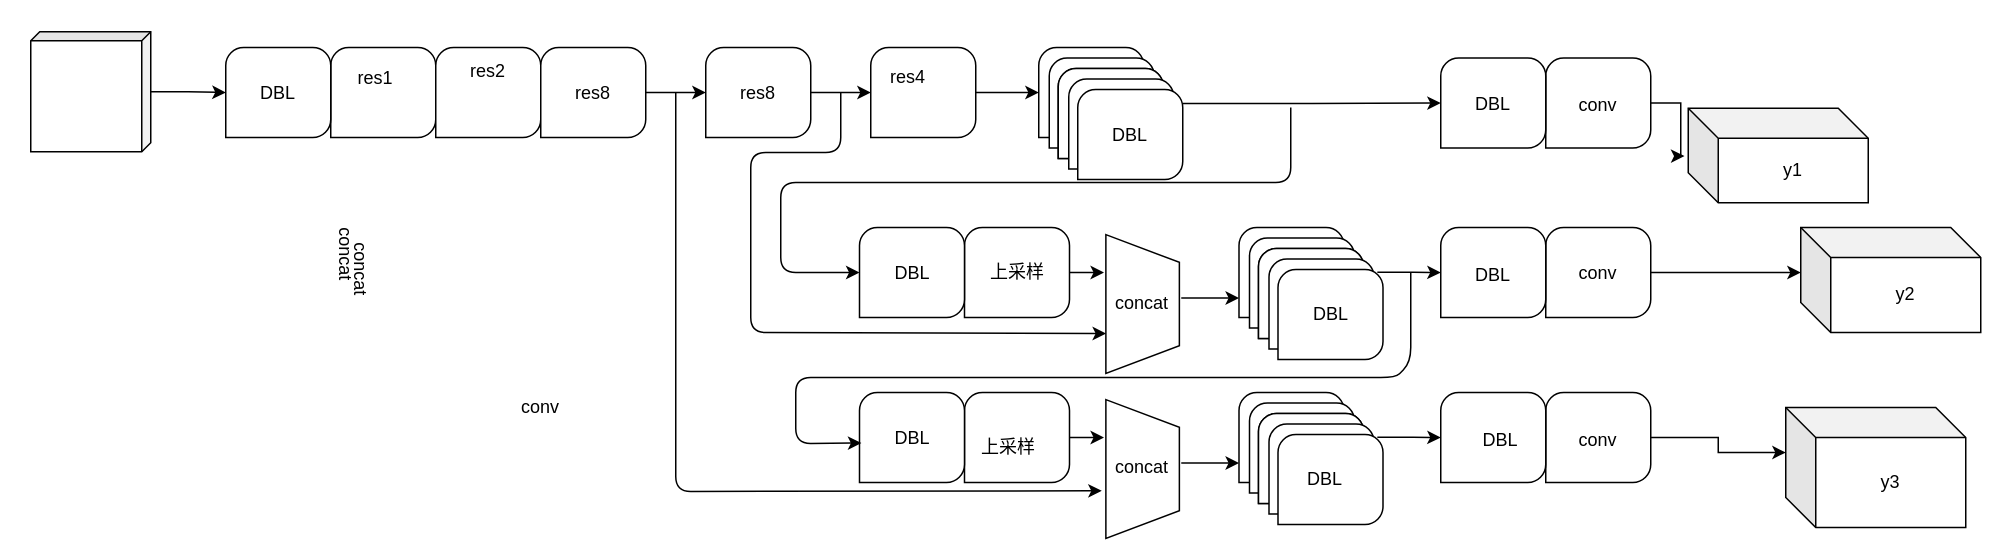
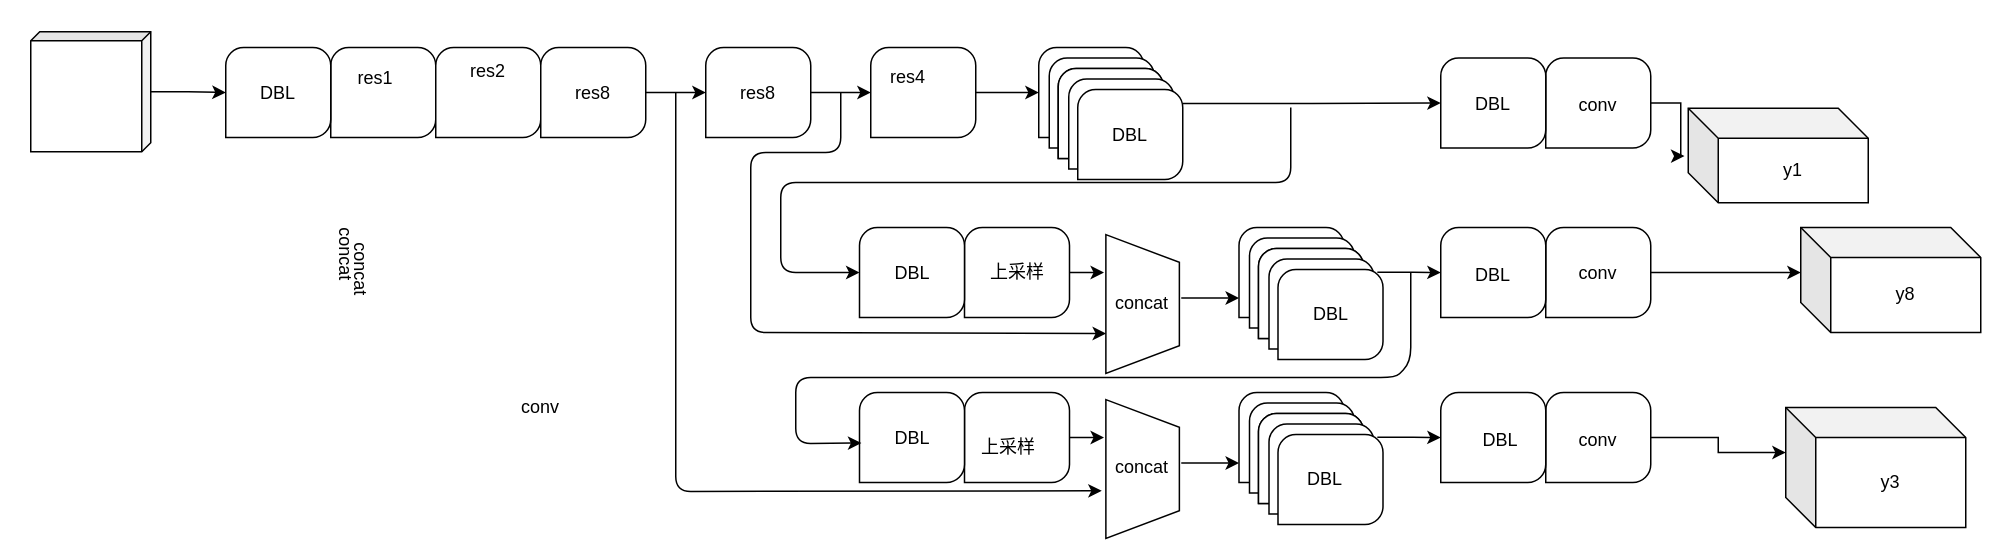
- <mxCell id="38" value="y2" style="shape=cube;whiteSpace=wrap;html=1;boundedLbl=1;backgroundOutline=1;darkOpacity=0.05;darkOpacity2=0.1;" vertex="1" parent="1"><mxGeometry x="1200" y="151" width="120" height="70" as="geometry" /></mxCell>
+ <mxCell id="38" value="y8" style="shape=cube;whiteSpace=wrap;html=1;boundedLbl=1;backgroundOutline=1;darkOpacity=0.05;darkOpacity2=0.1;" vertex="1" parent="1"><mxGeometry x="1200" y="151" width="120" height="70" as="geometry" /></mxCell>
